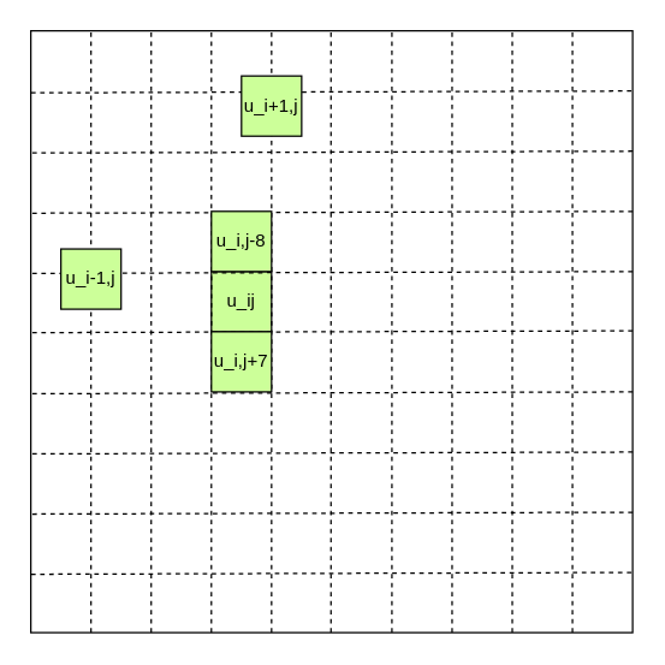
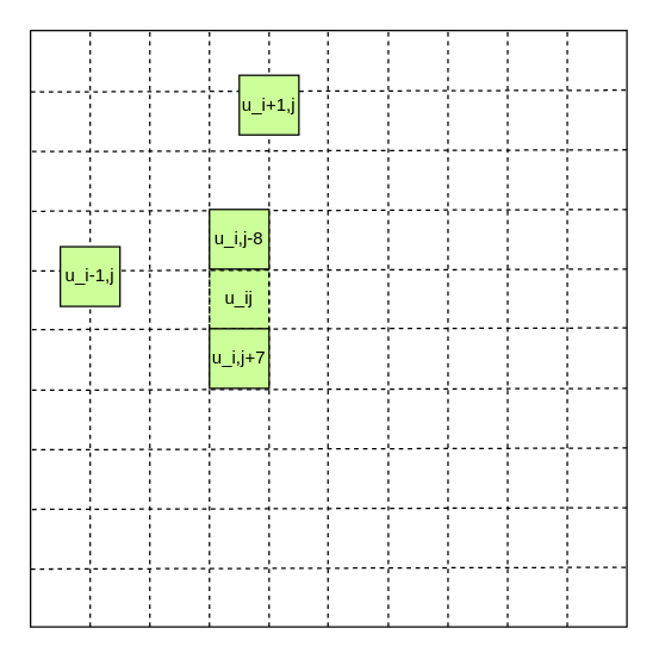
- <mxCell id="3" value="&lt;span&gt;u_ij&lt;/span&gt;" style="rounded=0;whiteSpace=wrap;html=1;fillColor=#CCFF99;" parent="1" vertex="1"><mxGeometry x="140" y="180" width="40" height="40" as="geometry" /></mxCell>
+ <mxCell id="3" value="&lt;span&gt;u_ij&lt;/span&gt;" style="rounded=0;whiteSpace=wrap;html=1;fillColor=#CCFF99;dashed=1;" parent="1" vertex="1"><mxGeometry x="140" y="180" width="40" height="40" as="geometry" /></mxCell>
